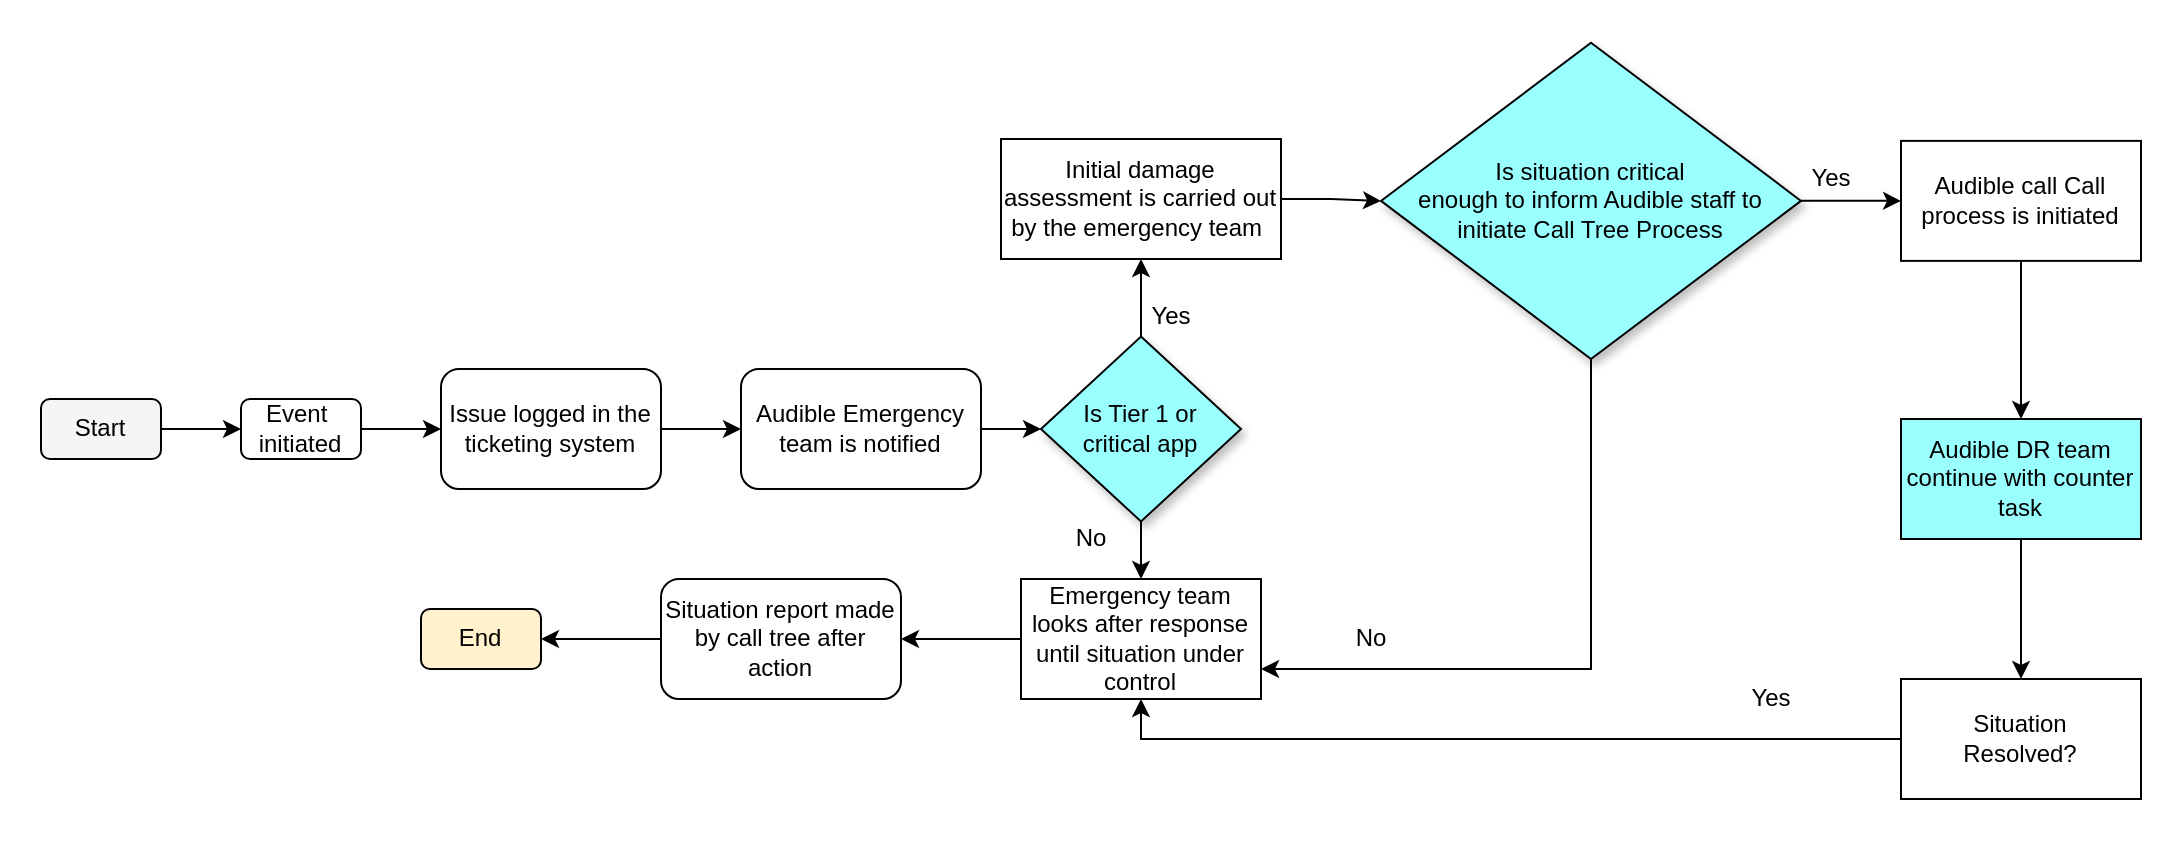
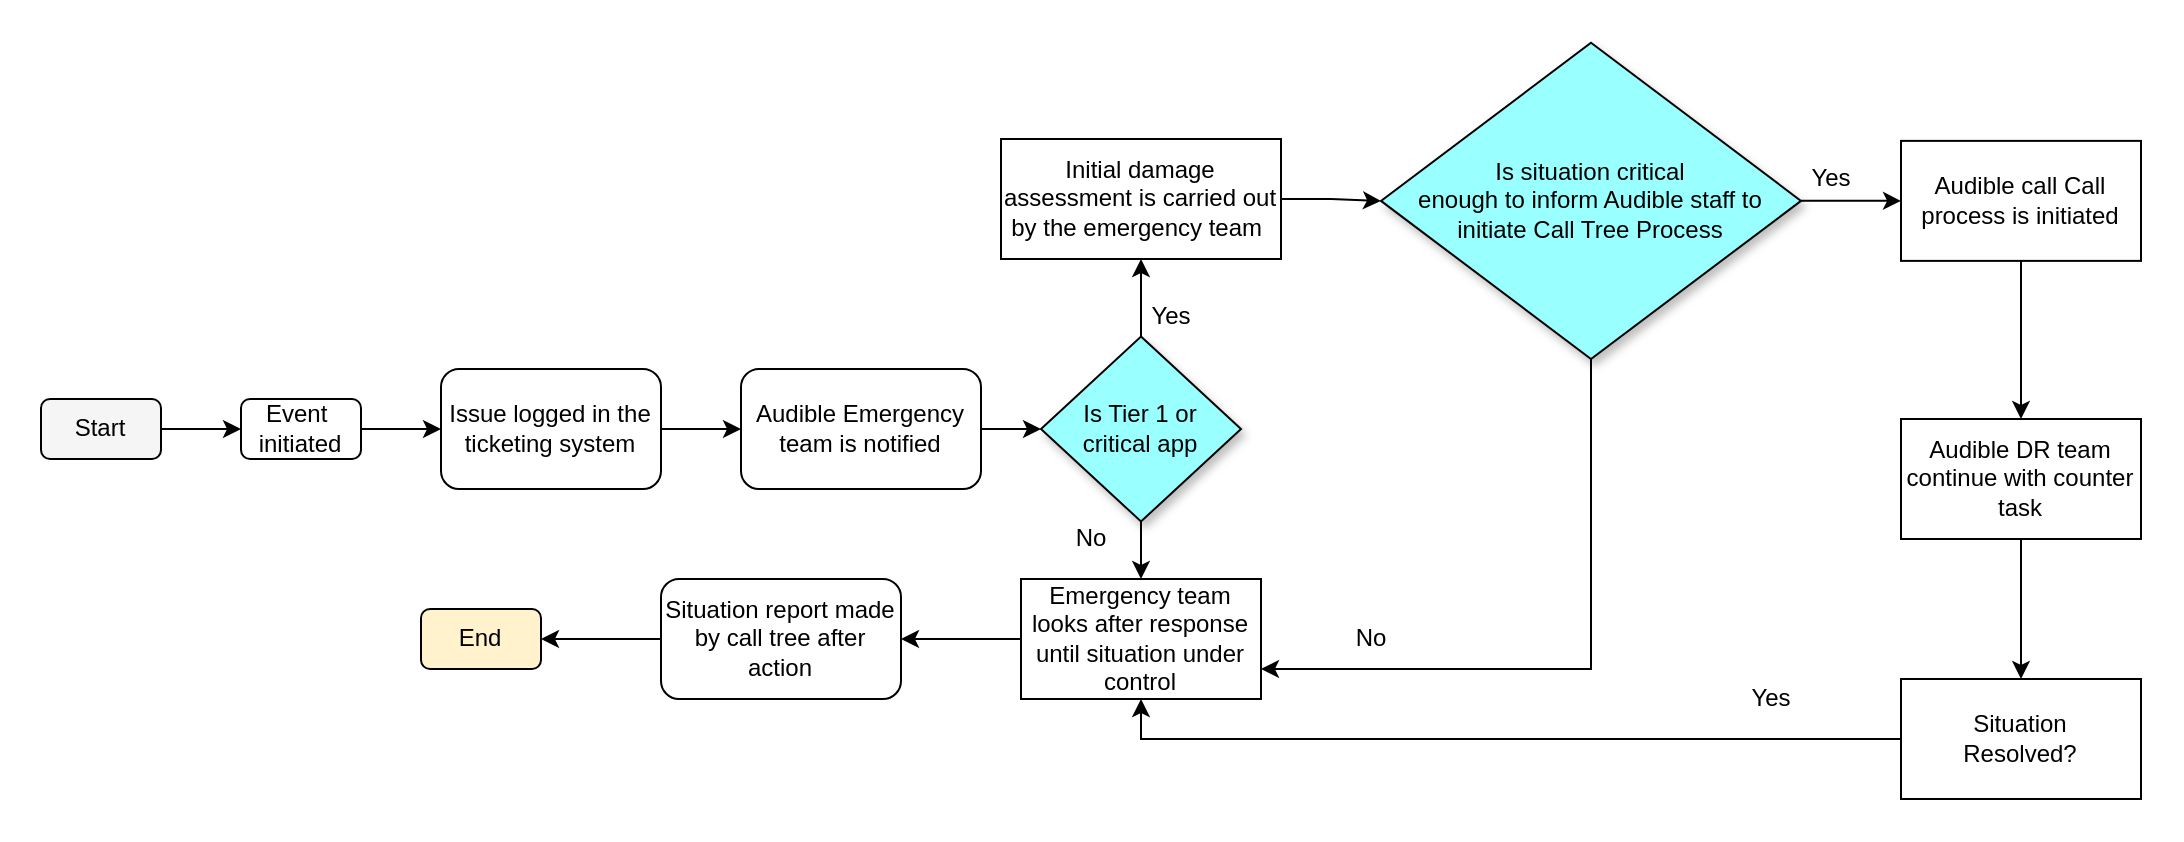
- <mxCell id="24" value="Audible DR team continue with counter task" style="rounded=0;whiteSpace=wrap;html=1;fillColor=#99ffff;" vertex="1" parent="1"><mxGeometry x="950" y="209" width="120" height="60" as="geometry" /></mxCell>
+ <mxCell id="24" value="Audible DR team continue with counter task" style="rounded=0;whiteSpace=wrap;html=1;" vertex="1" parent="1"><mxGeometry x="950" y="209" width="120" height="60" as="geometry" /></mxCell>
